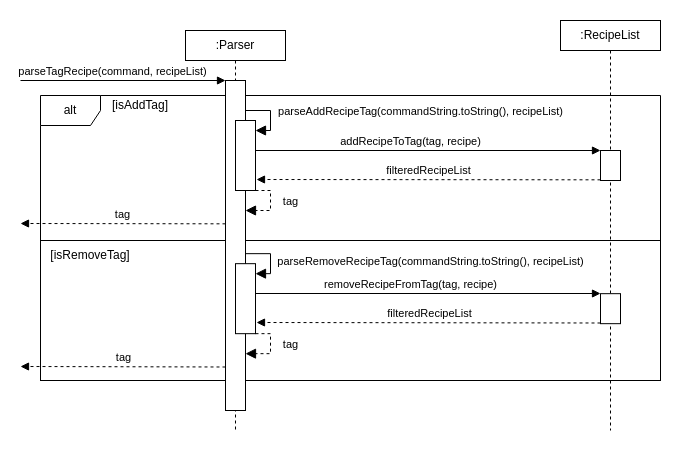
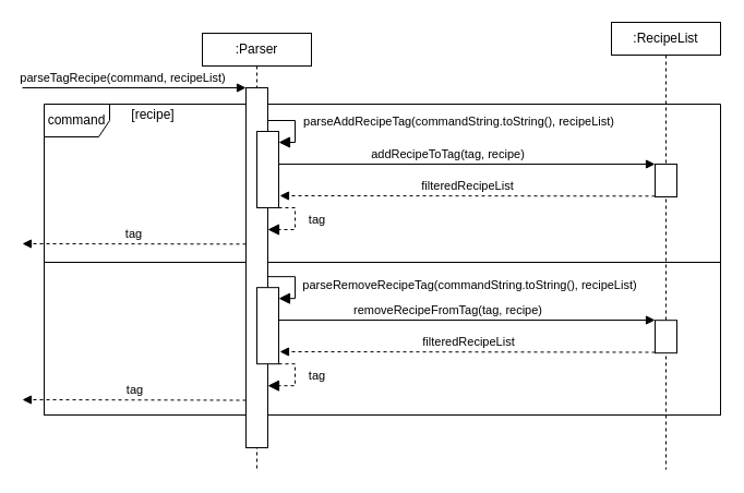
- <mxCell id="13" value="[isAddTag]" style="text;html=1;strokeColor=none;fillColor=none;align=center;verticalAlign=middle;whiteSpace=wrap;rounded=0;" parent="1" vertex="1"><mxGeometry x="110" y="90" width="60" height="30" as="geometry" /></mxCell>
+ <mxCell id="13" value="[recipe]" style="text;html=1;strokeColor=none;fillColor=none;align=center;verticalAlign=middle;whiteSpace=wrap;rounded=0;" parent="1" vertex="1"><mxGeometry x="110" y="90" width="60" height="30" as="geometry" /></mxCell>
- <mxCell id="2" value="alt" style="shape=umlFrame;whiteSpace=wrap;html=1;pointerEvents=0;" parent="1" vertex="1"><mxGeometry x="40" y="95" width="620" height="145" as="geometry" /></mxCell>
+ <mxCell id="2" value="command" style="shape=umlFrame;whiteSpace=wrap;html=1;pointerEvents=0;" parent="1" vertex="1"><mxGeometry x="40" y="95" width="620" height="145" as="geometry" /></mxCell>
- <mxCell id="15" value="[isRemoveTag]" style="text;html=1;strokeColor=none;fillColor=none;align=center;verticalAlign=middle;whiteSpace=wrap;rounded=0;" parent="1" vertex="1"><mxGeometry x="60" y="240" width="60" height="30" as="geometry" /></mxCell>
